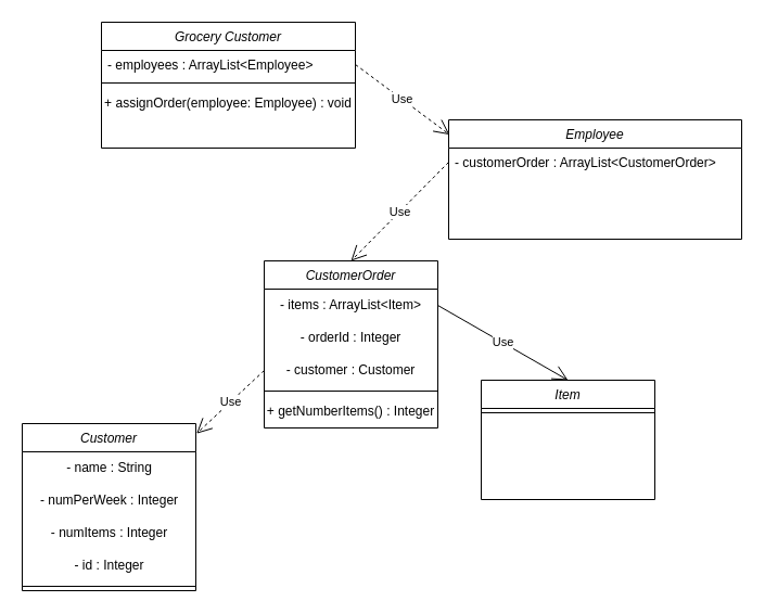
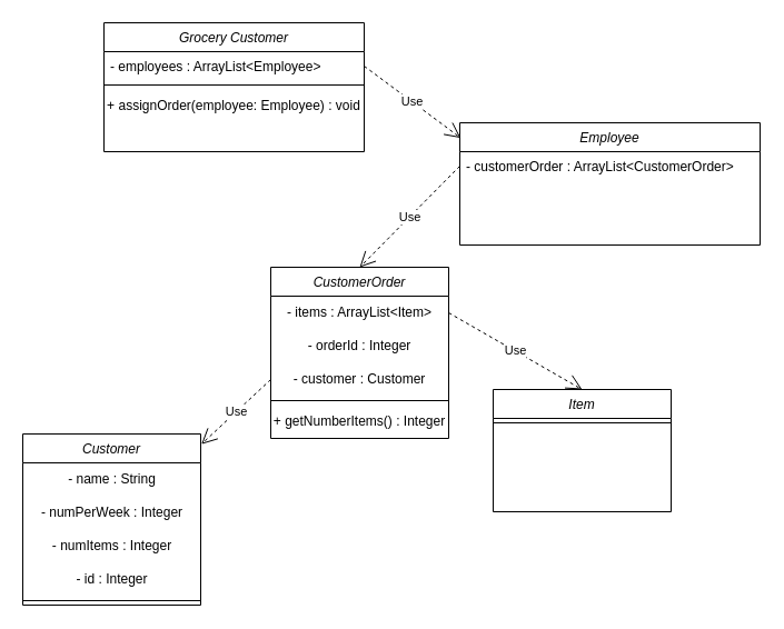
- <mxCell id="22" value="Use" style="endArrow=open;endSize=12;dashed=0;html=1;rounded=0;entryX=0.5;entryY=0;entryDx=0;entryDy=0;exitX=1;exitY=0.5;exitDx=0;exitDy=0;" edge="1" parent="1" source="13" target="20"><mxGeometry width="160" relative="1" as="geometry"><mxPoint x="153" y="320" as="sourcePoint" /><mxPoint x="313" y="320" as="targetPoint" /></mxGeometry></mxCell>
+ <mxCell id="22" value="Use" style="endArrow=open;endSize=12;dashed=1;html=1;rounded=0;entryX=0.5;entryY=0;entryDx=0;entryDy=0;exitX=1;exitY=0.5;exitDx=0;exitDy=0;" edge="1" parent="1" source="13" target="20"><mxGeometry width="160" relative="1" as="geometry"><mxPoint x="153" y="320" as="sourcePoint" /><mxPoint x="313" y="320" as="targetPoint" /></mxGeometry></mxCell>
